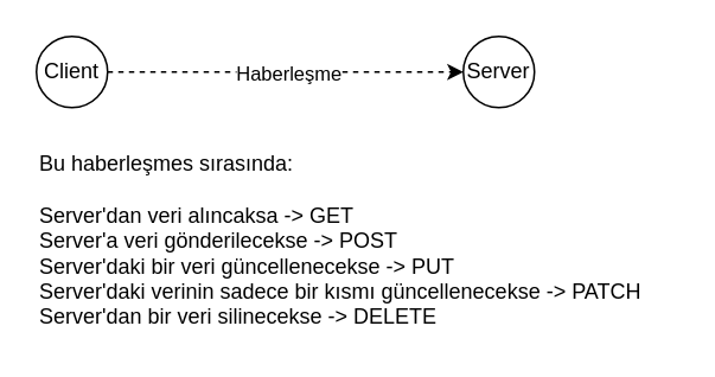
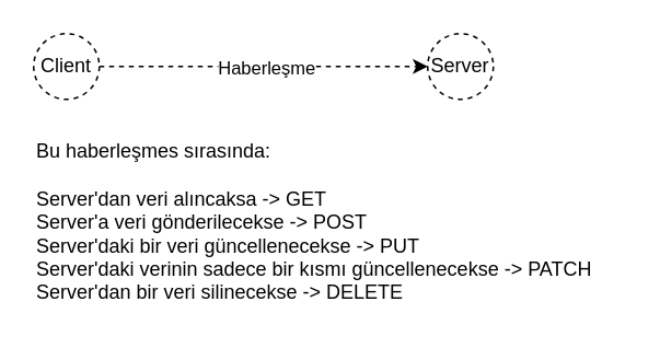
- <mxCell id="4" value="Client" style="ellipse;whiteSpace=wrap;html=1;aspect=fixed;" vertex="1" parent="1"><mxGeometry x="20" y="20" width="40" height="40" as="geometry" /></mxCell>
+ <mxCell id="4" value="Client" style="ellipse;whiteSpace=wrap;html=1;aspect=fixed;dashed=1;" vertex="1" parent="1"><mxGeometry x="20" y="20" width="40" height="40" as="geometry" /></mxCell>
- <mxCell id="5" value="Server" style="ellipse;whiteSpace=wrap;html=1;aspect=fixed;" vertex="1" parent="1"><mxGeometry x="260" y="20" width="40" height="40" as="geometry" /></mxCell>
+ <mxCell id="5" value="Server" style="ellipse;whiteSpace=wrap;html=1;aspect=fixed;dashed=1;" vertex="1" parent="1"><mxGeometry x="260" y="20" width="40" height="40" as="geometry" /></mxCell>
